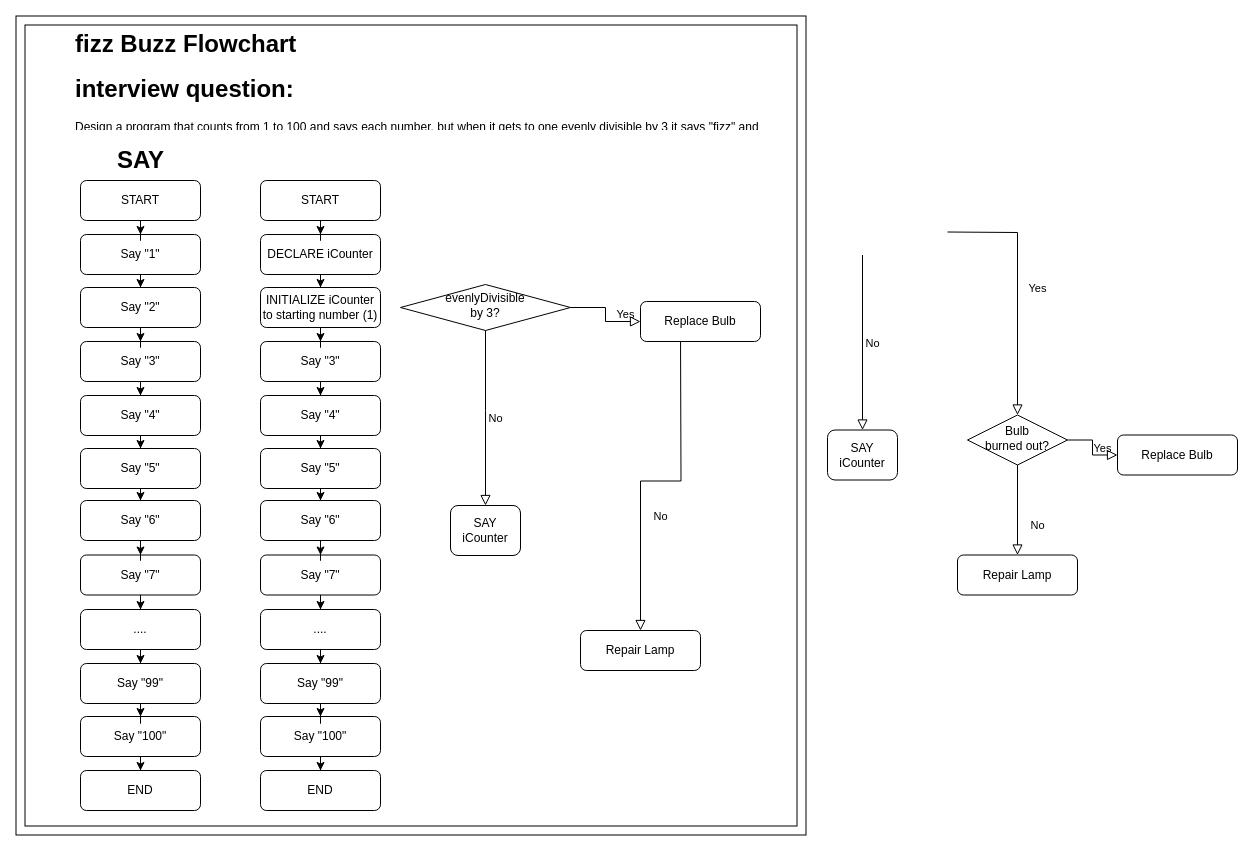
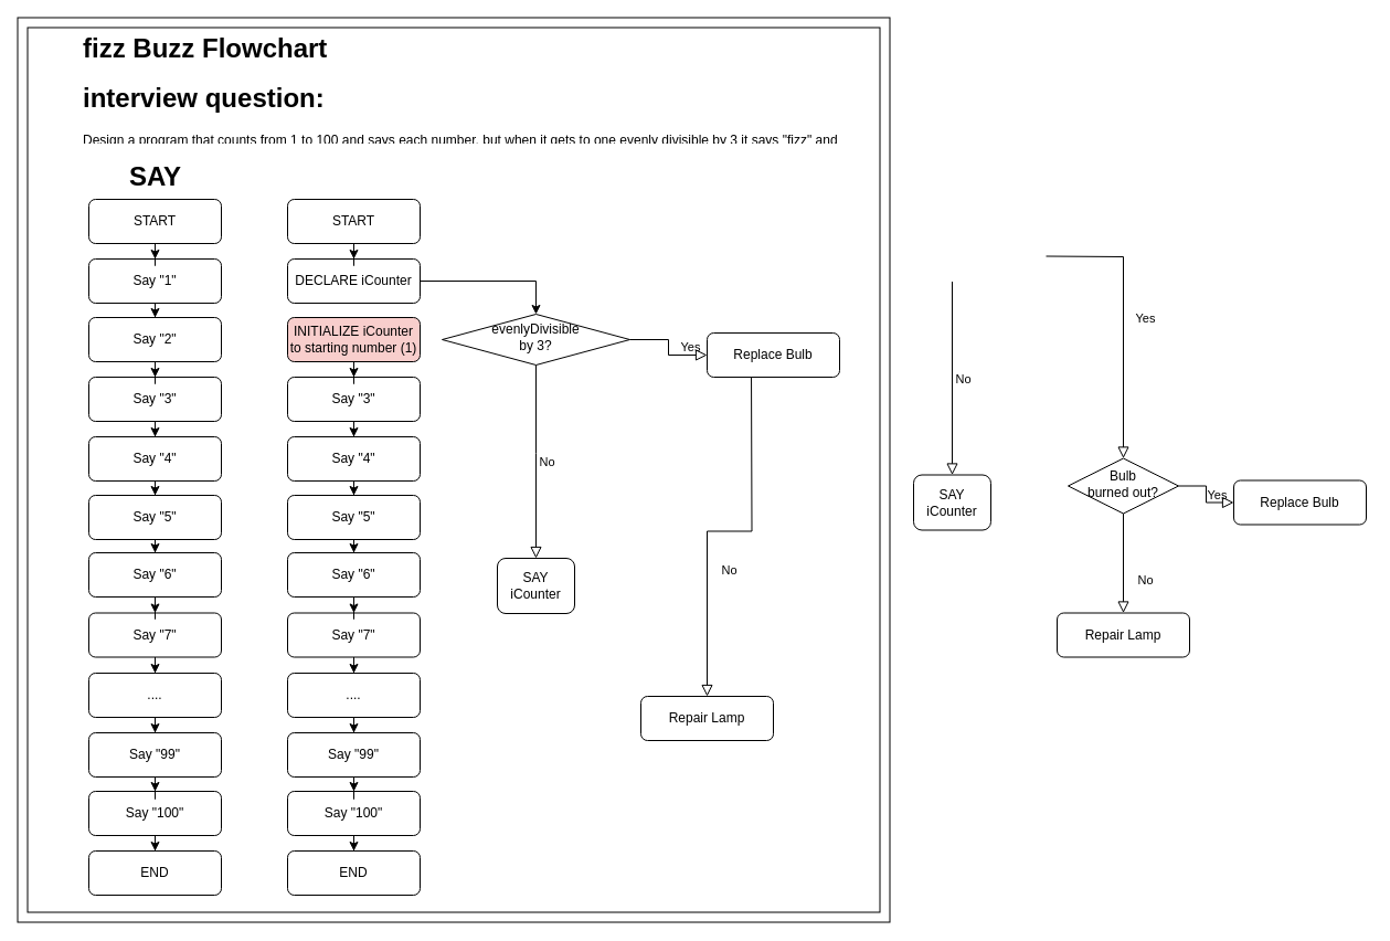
- <mxCell id="33" value="" style="edgeStyle=orthogonalEdgeStyle;rounded=0;orthogonalLoop=1;jettySize=auto;html=1;" edge="1" parent="1" source="34" target="40"><mxGeometry relative="1" as="geometry" /></mxCell>
+ <mxCell id="33" value="" style="edgeStyle=orthogonalEdgeStyle;rounded=0;orthogonalLoop=1;jettySize=auto;html=1;" edge="1" parent="1" source="34" target="5"><mxGeometry relative="1" as="geometry" /></mxCell>
- <mxCell id="40" value="INITIALIZE iCounter to starting number (1)" style="rounded=1;whiteSpace=wrap;html=1;fontSize=12;glass=0;strokeWidth=1;shadow=0;" vertex="1" parent="1"><mxGeometry x="260" y="287" width="120" height="40" as="geometry" /></mxCell>
+ <mxCell id="40" value="INITIALIZE iCounter to starting number (1)" style="rounded=1;whiteSpace=wrap;html=1;fontSize=12;glass=0;strokeWidth=1;shadow=0;fillColor=#f8cecc;" vertex="1" parent="1"><mxGeometry x="260" y="287" width="120" height="40" as="geometry" /></mxCell>
